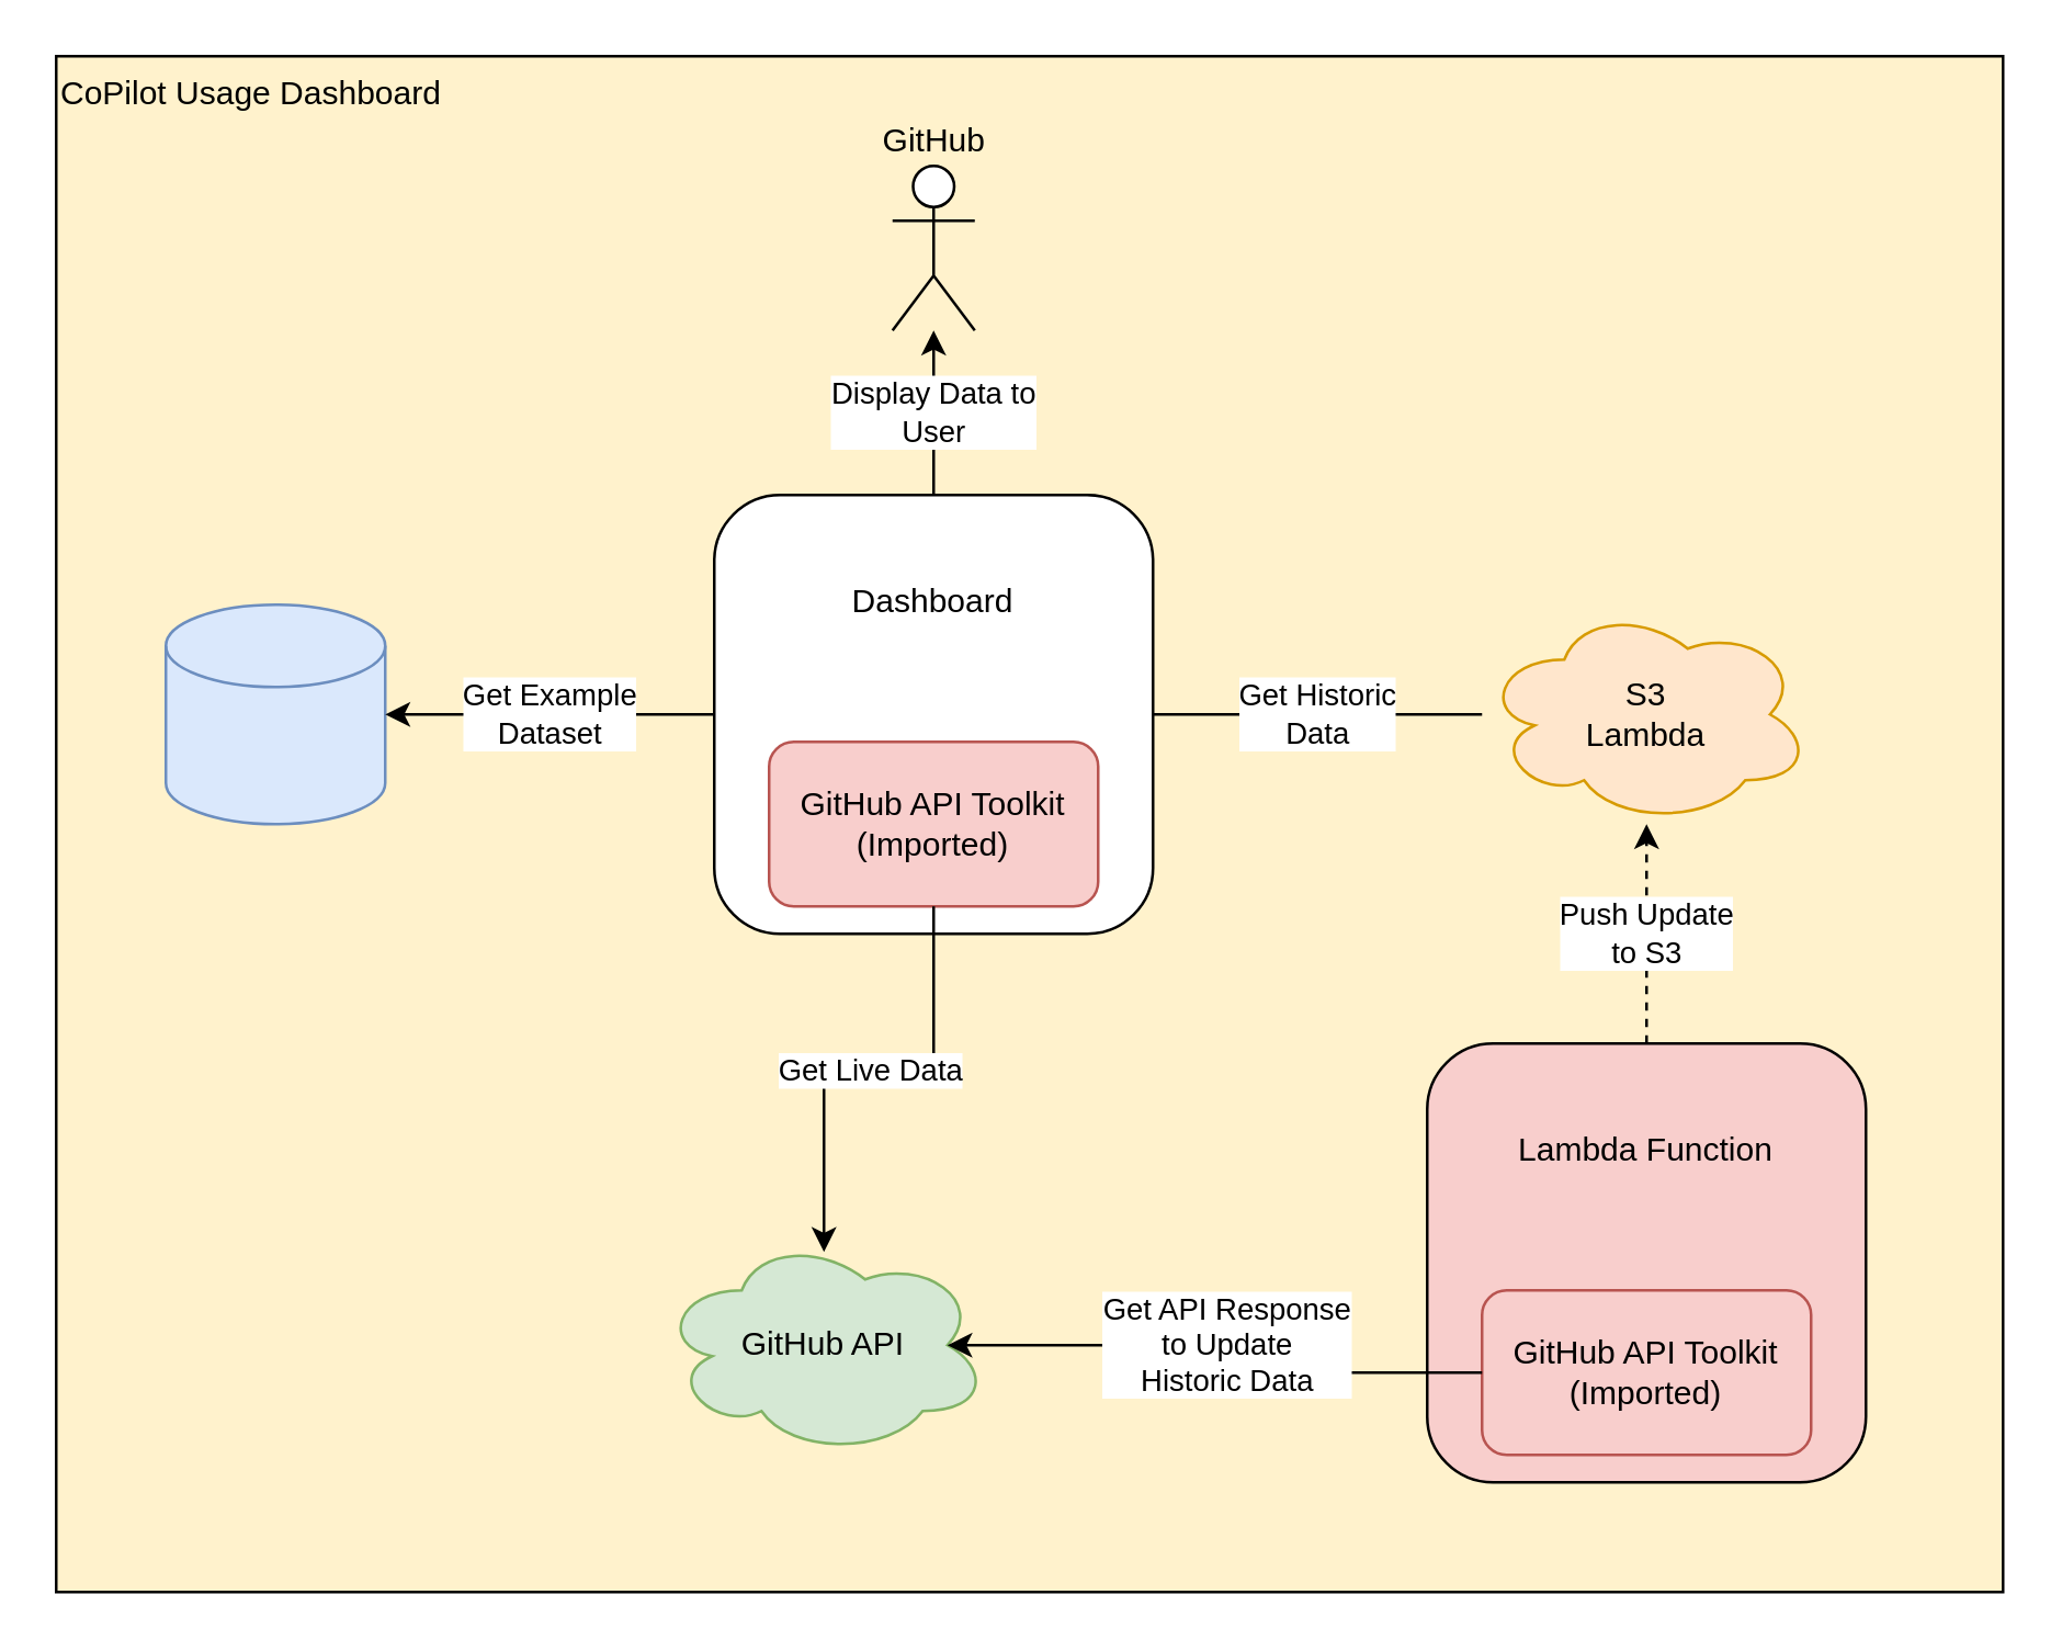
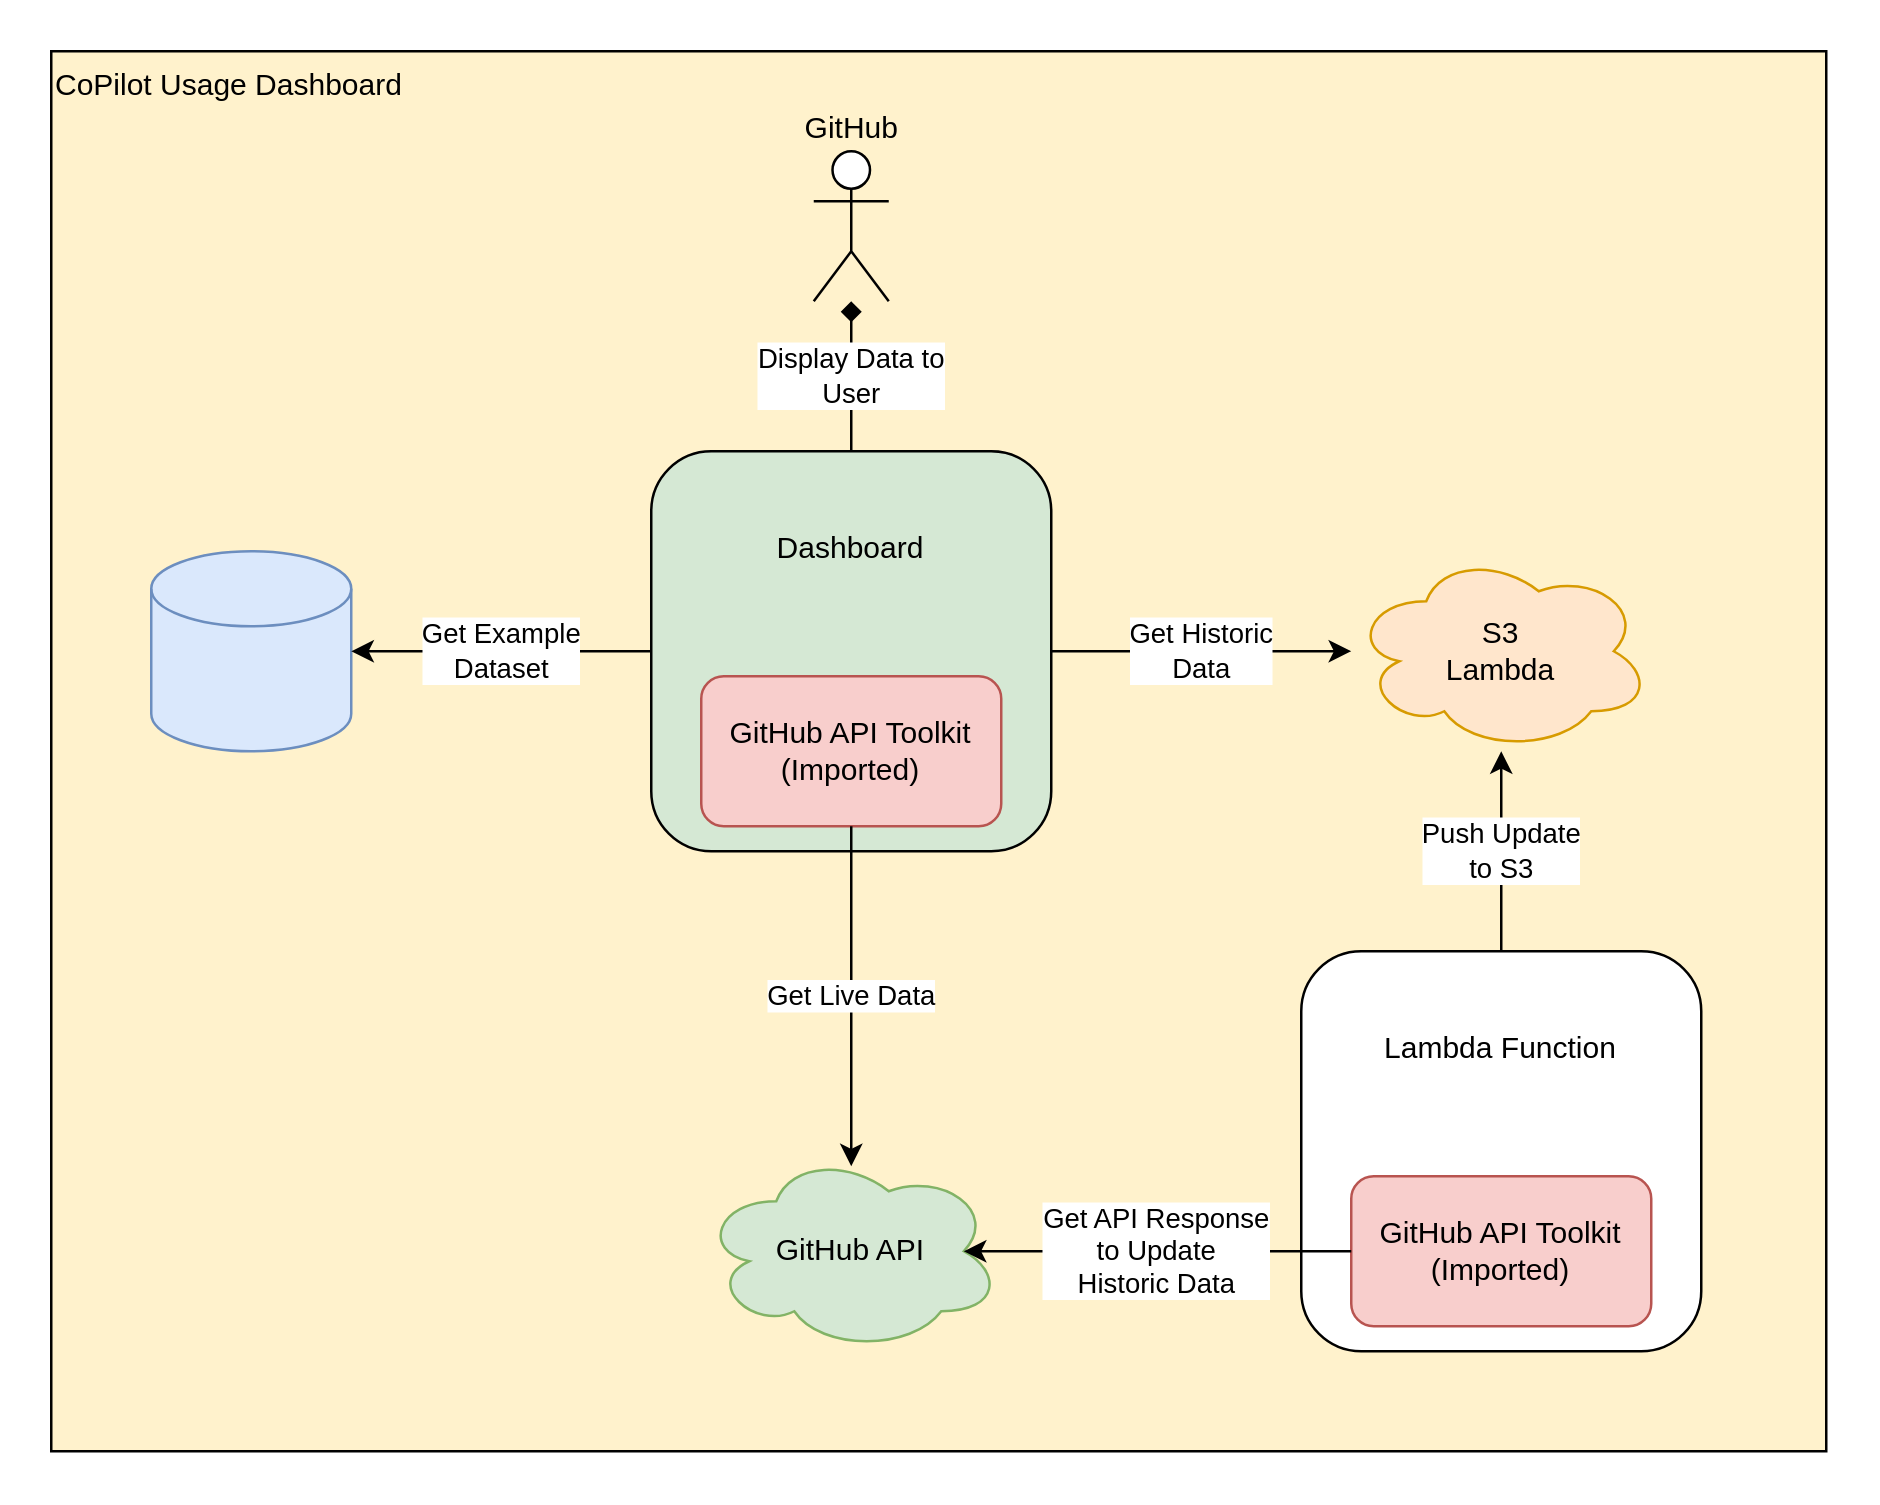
- <mxCell id="4" value="Display Data to&lt;div&gt;User&lt;/div&gt;" style="edgeStyle=orthogonalEdgeStyle;rounded=0;orthogonalLoop=1;jettySize=auto;html=1;" edge="1" parent="1" source="5" target="16"><mxGeometry relative="1" as="geometry" /></mxCell>
+ <mxCell id="4" value="Display Data to&lt;div&gt;User&lt;/div&gt;" style="edgeStyle=orthogonalEdgeStyle;rounded=0;orthogonalLoop=1;jettySize=auto;html=1;endArrow=diamond;" edge="1" parent="1" source="5" target="16"><mxGeometry relative="1" as="geometry" /></mxCell>
- <mxCell id="5" value="Dashboard" style="rounded=1;whiteSpace=wrap;html=1;verticalAlign=top;spacingTop=25;" vertex="1" parent="1"><mxGeometry x="260" y="180" width="160" height="160" as="geometry" /></mxCell>
+ <mxCell id="5" value="Dashboard" style="rounded=1;whiteSpace=wrap;html=1;verticalAlign=top;spacingTop=25;fillColor=#d5e8d4;" vertex="1" parent="1"><mxGeometry x="260" y="180" width="160" height="160" as="geometry" /></mxCell>
- <mxCell id="3" value="Get Historic&lt;div&gt;Data&lt;/div&gt;" style="edgeStyle=orthogonalEdgeStyle;rounded=0;orthogonalLoop=1;jettySize=auto;html=1;endArrow=none;" edge="1" parent="1" source="5" target="8"><mxGeometry relative="1" as="geometry" /></mxCell>
+ <mxCell id="3" value="Get Historic&lt;div&gt;Data&lt;/div&gt;" style="edgeStyle=orthogonalEdgeStyle;rounded=0;orthogonalLoop=1;jettySize=auto;html=1;" edge="1" parent="1" source="5" target="8"><mxGeometry relative="1" as="geometry" /></mxCell>
- <mxCell id="9" value="Push Update&lt;div&gt;to S3&lt;/div&gt;" style="edgeStyle=orthogonalEdgeStyle;rounded=0;orthogonalLoop=1;jettySize=auto;html=1;dashed=1;" edge="1" parent="1" source="10" target="8"><mxGeometry relative="1" as="geometry" /></mxCell>
+ <mxCell id="9" value="Push Update&lt;div&gt;to S3&lt;/div&gt;" style="edgeStyle=orthogonalEdgeStyle;rounded=0;orthogonalLoop=1;jettySize=auto;html=1;" edge="1" parent="1" source="10" target="8"><mxGeometry relative="1" as="geometry" /></mxCell>
- <mxCell id="10" value="Lambda Function" style="rounded=1;whiteSpace=wrap;html=1;verticalAlign=top;spacingTop=25;fillColor=#f8cecc;" vertex="1" parent="1"><mxGeometry x="520" y="380" width="160" height="160" as="geometry" /></mxCell>
+ <mxCell id="10" value="Lambda Function" style="rounded=1;whiteSpace=wrap;html=1;verticalAlign=top;spacingTop=25;" vertex="1" parent="1"><mxGeometry x="520" y="380" width="160" height="160" as="geometry" /></mxCell>
- <mxCell id="7" value="GitHub API" style="ellipse;shape=cloud;whiteSpace=wrap;html=1;fillColor=#d5e8d4;strokeColor=#82b366;" vertex="1" parent="1"><mxGeometry x="240" y="450" width="120" height="80" as="geometry" /></mxCell>
+ <mxCell id="7" value="GitHub API" style="ellipse;shape=cloud;whiteSpace=wrap;html=1;fillColor=#d5e8d4;strokeColor=#82b366;" vertex="1" parent="1"><mxGeometry x="280" y="460" width="120" height="80" as="geometry" /></mxCell>
